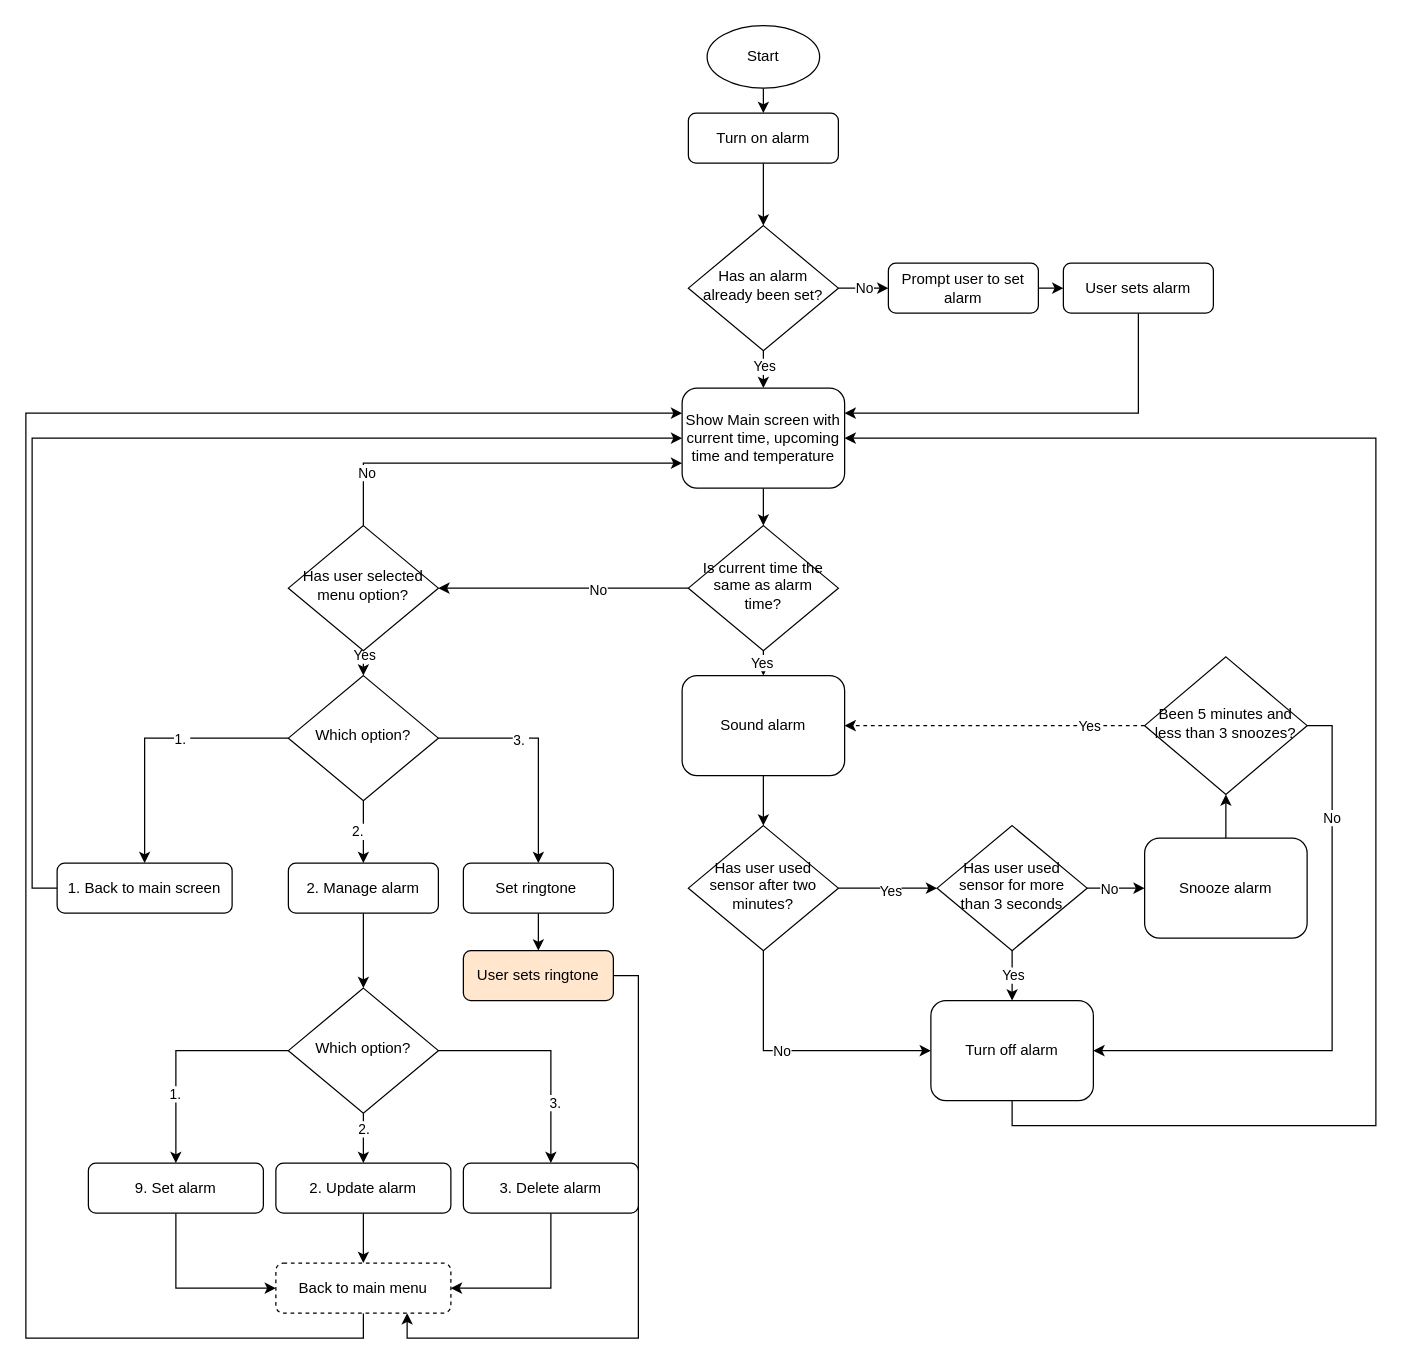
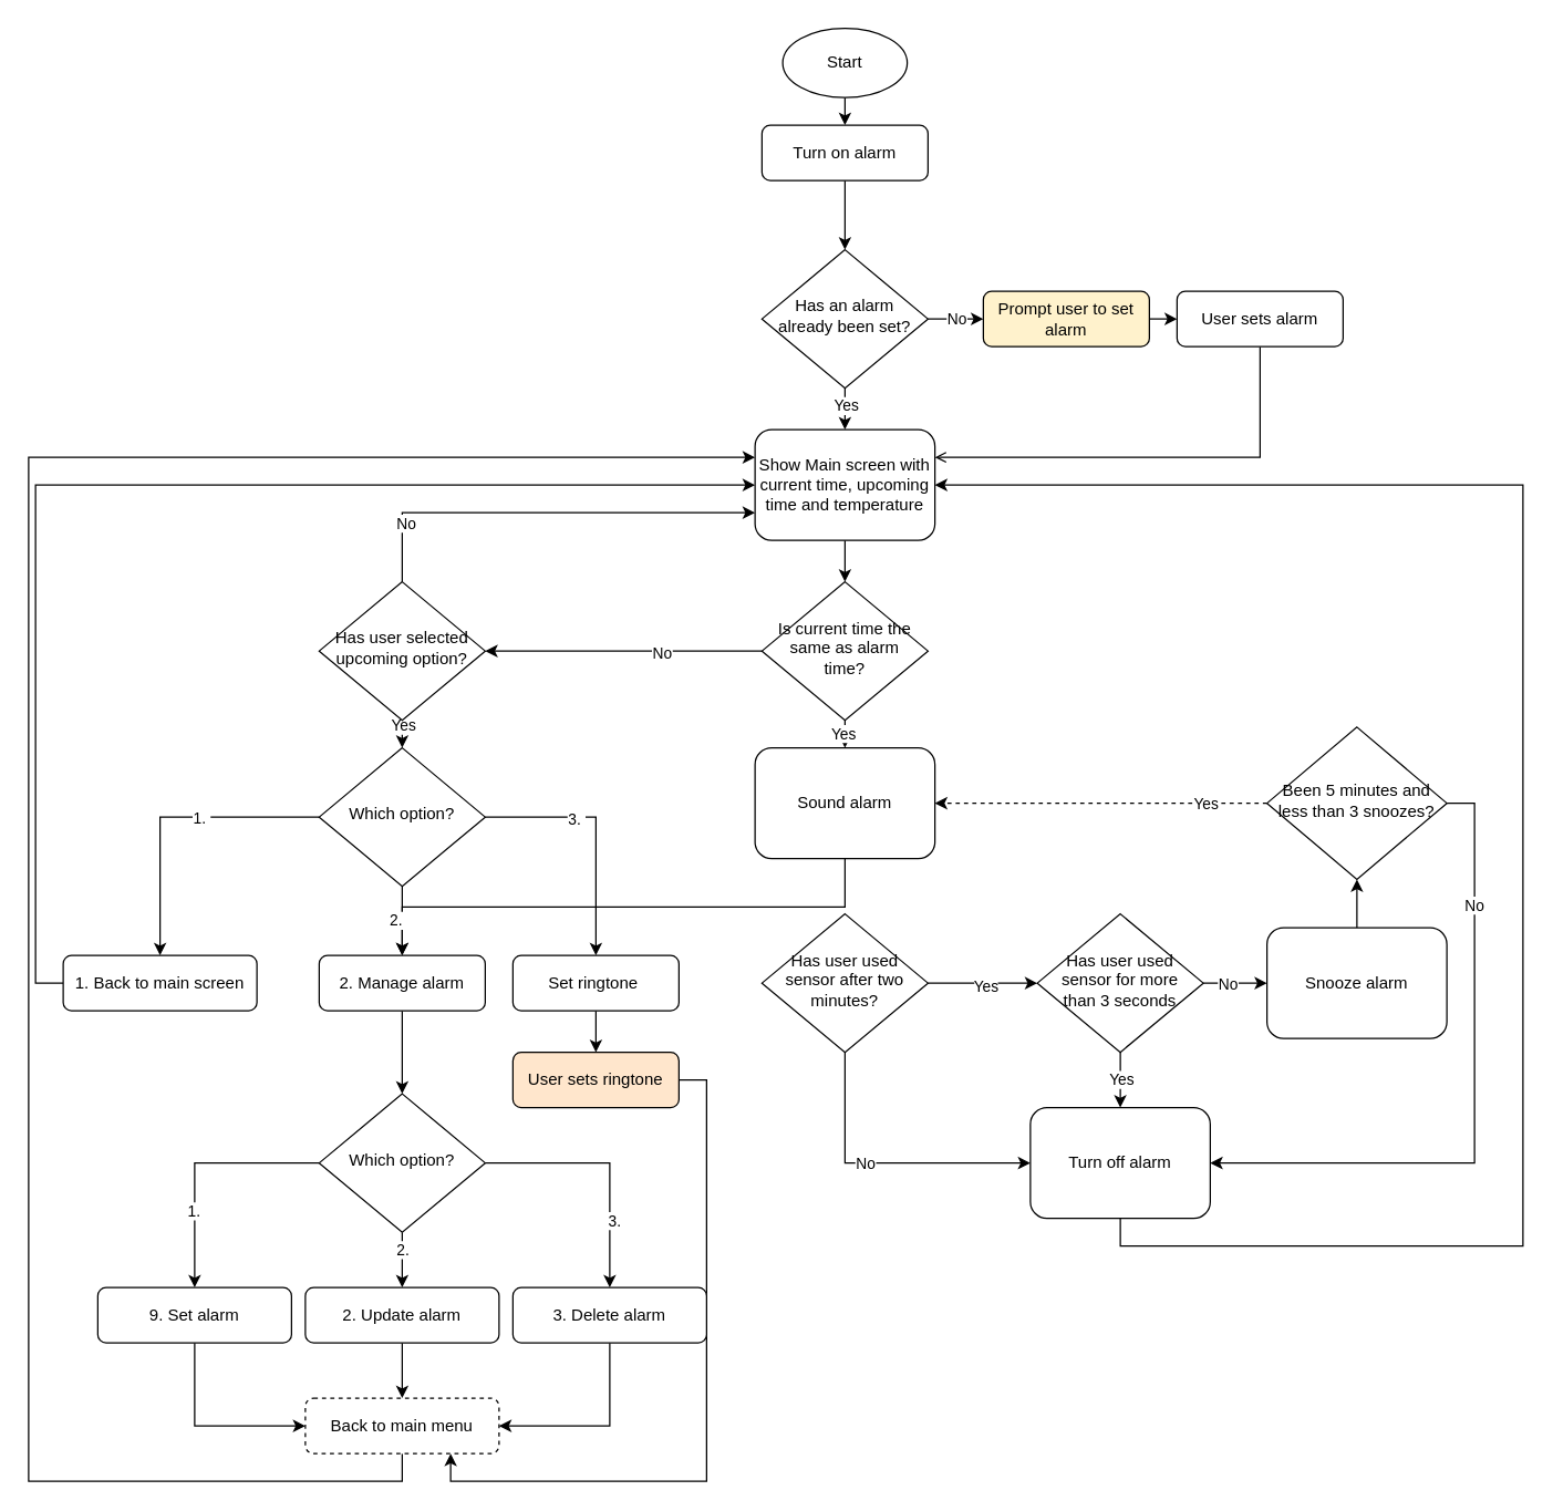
- <mxCell id="10" value="Prompt user to set alarm" style="rounded=1;whiteSpace=wrap;html=1;fontSize=12;glass=0;strokeWidth=1;shadow=0;" parent="1" vertex="1"><mxGeometry x="710" y="210" width="120" height="40" as="geometry" /></mxCell>
+ <mxCell id="10" value="Prompt user to set alarm" style="rounded=1;whiteSpace=wrap;html=1;fontSize=12;glass=0;strokeWidth=1;shadow=0;fillColor=#fff2cc;" parent="1" vertex="1"><mxGeometry x="710" y="210" width="120" height="40" as="geometry" /></mxCell>
- <mxCell id="13" style="edgeStyle=orthogonalEdgeStyle;rounded=0;orthogonalLoop=1;jettySize=auto;html=1;exitX=0.5;exitY=1;exitDx=0;exitDy=0;entryX=1;entryY=0.25;entryDx=0;entryDy=0;" edge="1" parent="1" source="14" target="16"><mxGeometry relative="1" as="geometry" /></mxCell>
+ <mxCell id="13" style="edgeStyle=orthogonalEdgeStyle;rounded=0;orthogonalLoop=1;jettySize=auto;html=1;exitX=0.5;exitY=1;exitDx=0;exitDy=0;entryX=1;entryY=0.25;entryDx=0;entryDy=0;endArrow=open;" edge="1" parent="1" source="14" target="16"><mxGeometry relative="1" as="geometry" /></mxCell>
- <mxCell id="42" value="Has user selected menu option?" style="rhombus;whiteSpace=wrap;html=1;shadow=0;fontFamily=Helvetica;fontSize=12;align=center;strokeWidth=1;spacing=6;spacingTop=-4;" vertex="1" parent="1"><mxGeometry x="230" y="420" width="120" height="100" as="geometry" /></mxCell>
+ <mxCell id="42" value="Has user selected upcoming option?" style="rhombus;whiteSpace=wrap;html=1;shadow=0;fontFamily=Helvetica;fontSize=12;align=center;strokeWidth=1;spacing=6;spacingTop=-4;" vertex="1" parent="1"><mxGeometry x="230" y="420" width="120" height="100" as="geometry" /></mxCell>
- <mxCell id="17" style="edgeStyle=orthogonalEdgeStyle;rounded=0;orthogonalLoop=1;jettySize=auto;html=1;exitX=0.5;exitY=1;exitDx=0;exitDy=0;entryX=0.5;entryY=0;entryDx=0;entryDy=0;" edge="1" parent="1" source="18" target="23"><mxGeometry relative="1" as="geometry" /></mxCell>
+ <mxCell id="17" style="edgeStyle=orthogonalEdgeStyle;rounded=0;orthogonalLoop=1;jettySize=auto;html=1;exitX=0.5;exitY=1;exitDx=0;exitDy=0;" edge="1" parent="1" source="18" target="53"><mxGeometry relative="1" as="geometry" /></mxCell>
